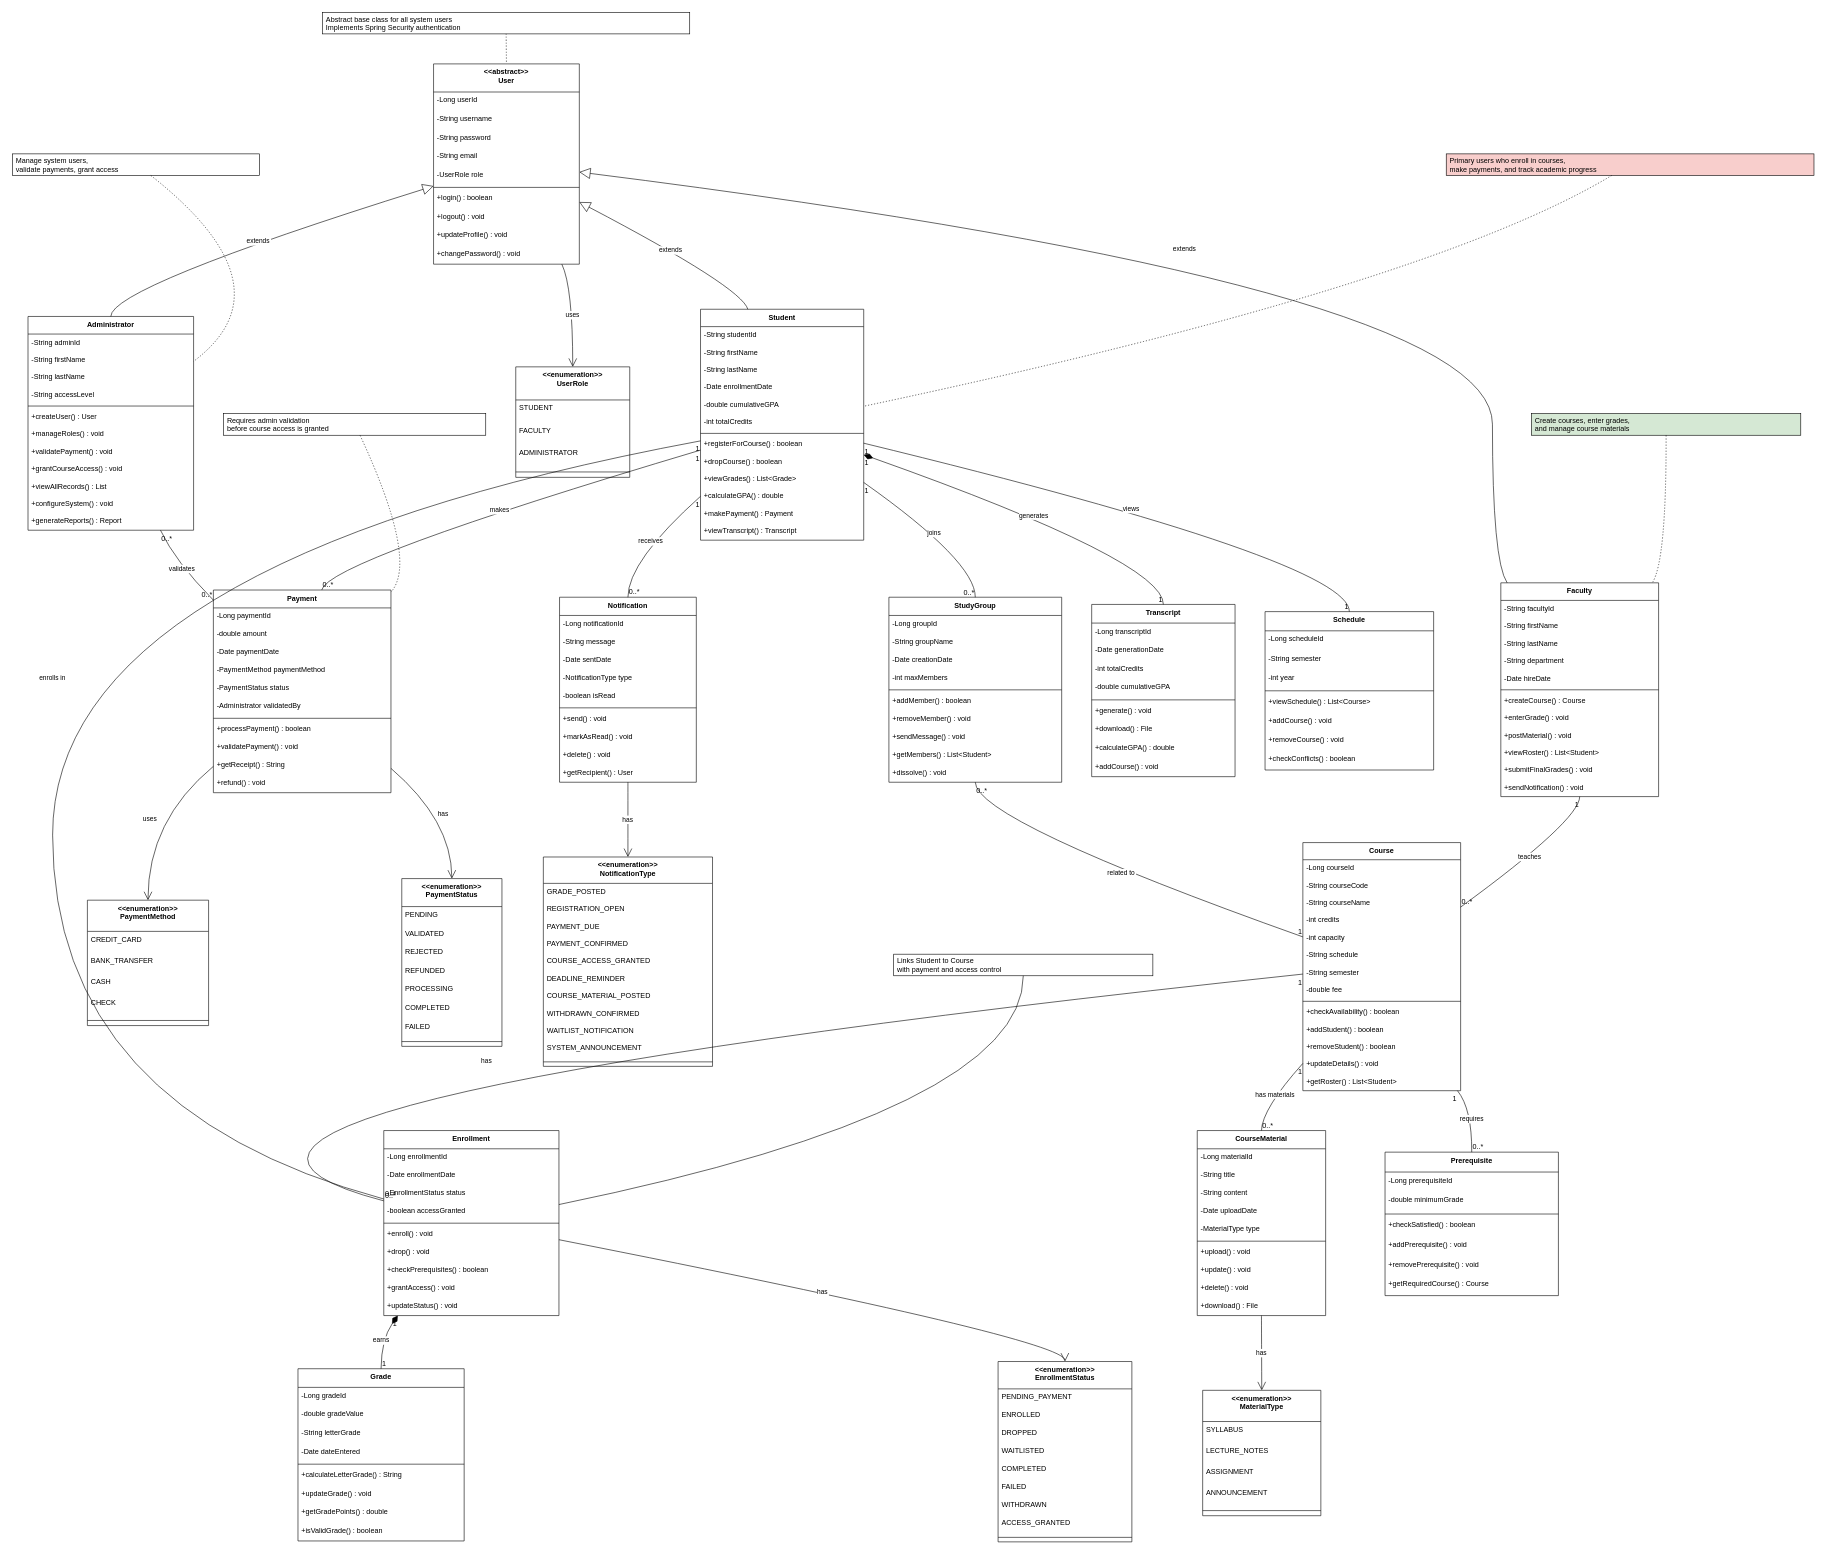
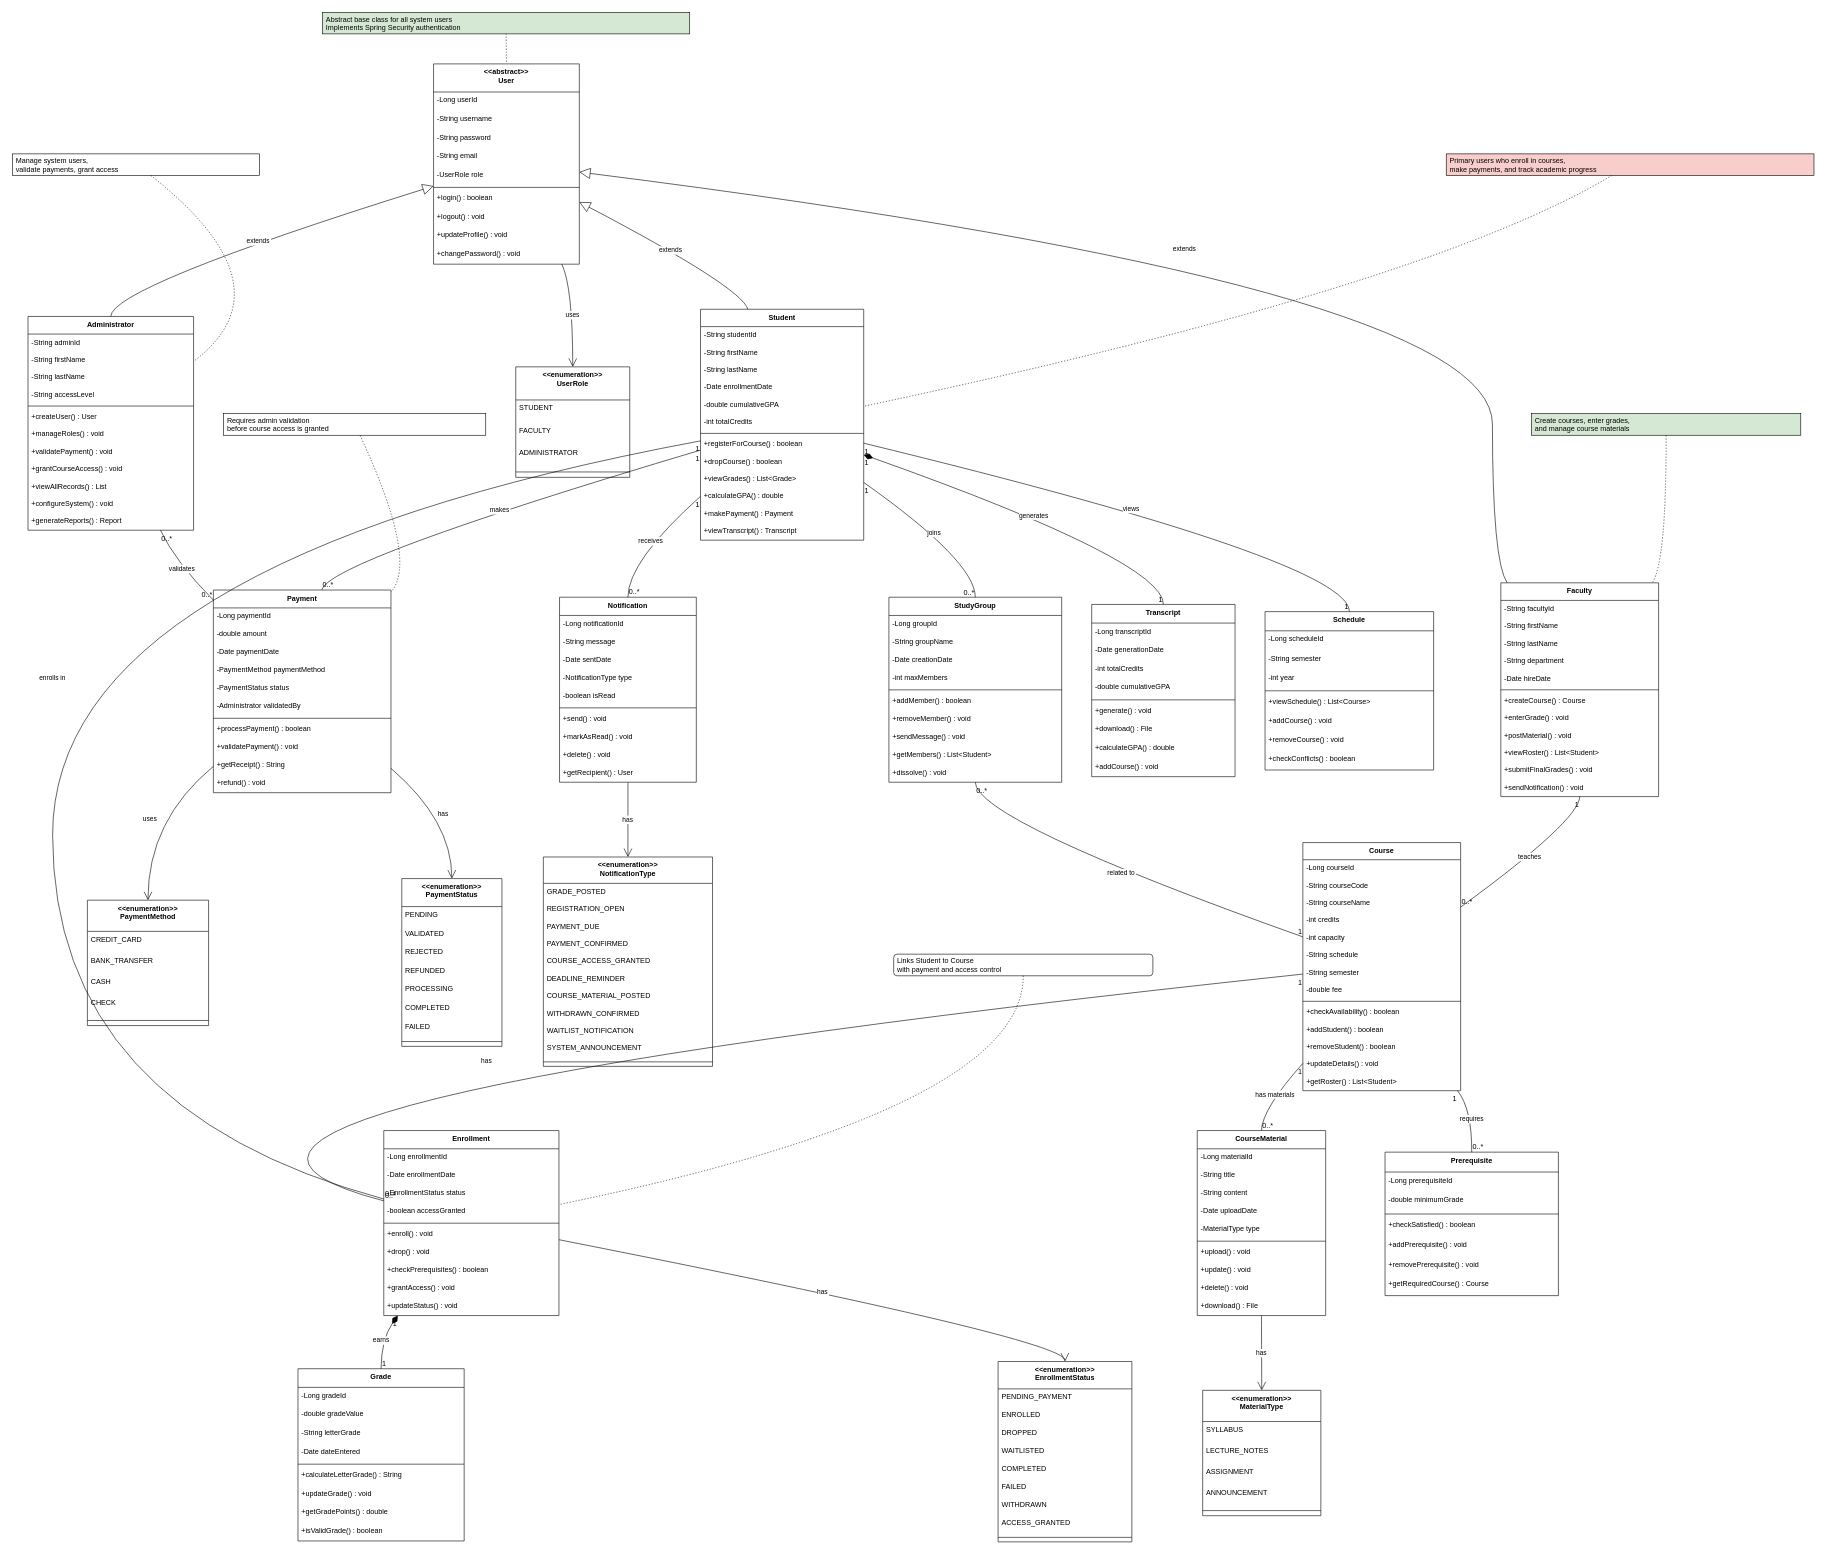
- <mxCell id="209" value="Abstract base class for all system users&#10;Implements Spring Security authentication" style="align=left;spacingLeft=4;" vertex="1" parent="1"><mxGeometry x="537" y="20" width="612" height="36" as="geometry" /></mxCell>
+ <mxCell id="209" value="Abstract base class for all system users&#10;Implements Spring Security authentication" style="align=left;spacingLeft=4;fillColor=#d5e8d4;" vertex="1" parent="1"><mxGeometry x="537" y="20" width="612" height="36" as="geometry" /></mxCell>
- <mxCell id="213" value="Links Student to Course&#10;with payment and access control" style="align=left;spacingLeft=4;" vertex="1" parent="1"><mxGeometry x="1489" y="1590" width="432" height="36" as="geometry" /></mxCell>
+ <mxCell id="213" value="Links Student to Course&#10;with payment and access control" style="align=left;spacingLeft=4;rounded=1;" vertex="1" parent="1"><mxGeometry x="1489" y="1590" width="432" height="36" as="geometry" /></mxCell>
- <mxCell id="219" value="" style="curved=1;dashed=0;dashPattern=2 3;startArrow=none;endArrow=none;exitX=0.5;exitY=0.99;entryX=1;entryY=0.4;rounded=0;" edge="1" parent="1" source="213" target="68"><mxGeometry relative="1" as="geometry"><Array as="points"><mxPoint x="1705" y="1848" /></Array></mxGeometry></mxCell>
+ <mxCell id="219" value="" style="curved=1;dashed=1;dashPattern=2 3;startArrow=none;endArrow=none;exitX=0.5;exitY=0.99;entryX=1;entryY=0.4;rounded=0;" edge="1" parent="1" source="213" target="68"><mxGeometry relative="1" as="geometry"><Array as="points"><mxPoint x="1705" y="1848" /></Array></mxGeometry></mxCell>
